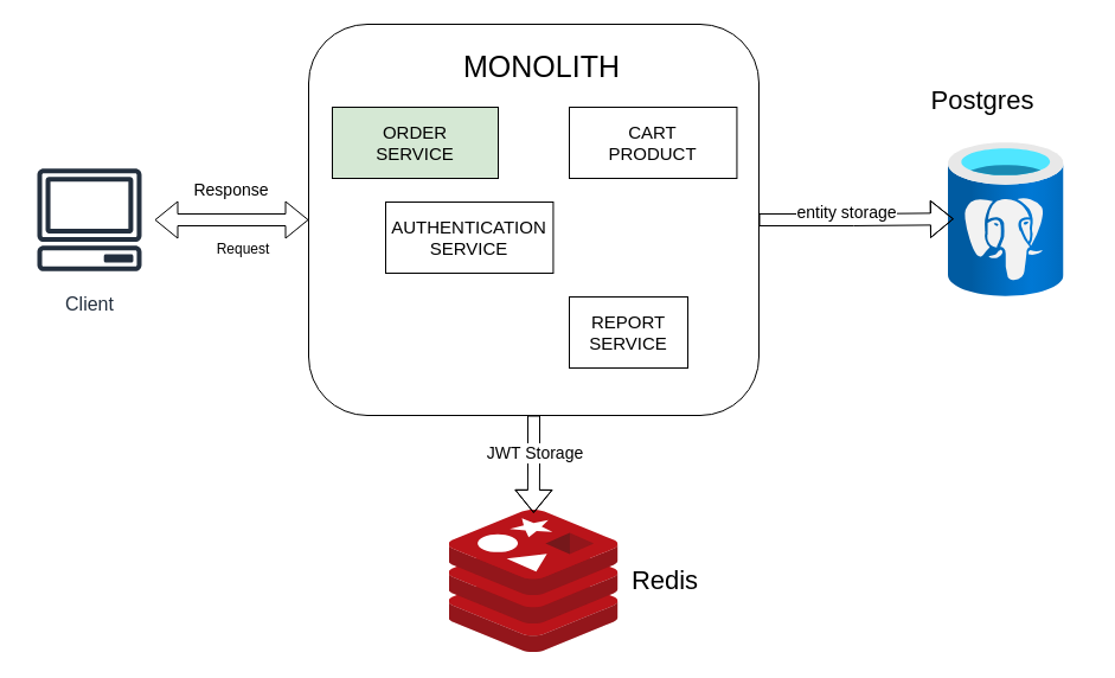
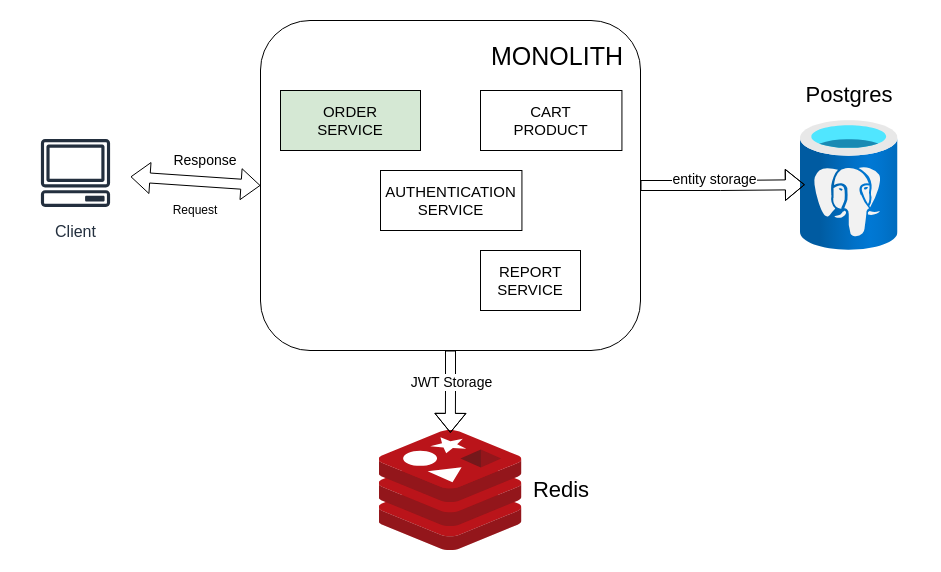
- <mxCell id="12" value="&lt;font style=&quot;font-size: 25px;&quot;&gt;MONOLITH &lt;br&gt;&lt;/font&gt;" style="text;html=1;strokeColor=none;fillColor=none;align=center;verticalAlign=middle;whiteSpace=wrap;rounded=0;" vertex="1" parent="1"><mxGeometry x="384.28" y="40" width="145.72" height="30" as="geometry" /></mxCell>
+ <mxCell id="12" value="&lt;font style=&quot;font-size: 25px;&quot;&gt;MONOLITH &lt;br&gt;&lt;/font&gt;" style="text;html=1;strokeColor=none;fillColor=none;align=center;verticalAlign=middle;whiteSpace=wrap;rounded=0;" vertex="1" parent="1"><mxGeometry x="484.28" y="40" width="145.72" height="30" as="geometry" /></mxCell>
- <mxCell id="5" value="&lt;font style=&quot;font-size: 22px;&quot;&gt;Postgres&lt;/font&gt;" style="text;html=1;strokeColor=none;fillColor=none;align=center;verticalAlign=middle;whiteSpace=wrap;rounded=0;" vertex="1" parent="1"><mxGeometry x="758.75" y="70" width="140" height="30" as="geometry" /></mxCell>
+ <mxCell id="5" value="&lt;font style=&quot;font-size: 22px;&quot;&gt;Postgres&lt;/font&gt;" style="text;html=1;strokeColor=none;fillColor=none;align=center;verticalAlign=middle;whiteSpace=wrap;rounded=0;" vertex="1" parent="1"><mxGeometry x="778.75" y="80" width="140" height="30" as="geometry" /></mxCell>
- <mxCell id="19" value="&lt;font style=&quot;font-size: 14px;&quot;&gt;Response&lt;/font&gt;" style="text;html=1;strokeColor=none;fillColor=none;align=center;verticalAlign=middle;whiteSpace=wrap;rounded=0;" vertex="1" parent="1"><mxGeometry x="150" y="140" width="90" height="40" as="geometry" /></mxCell>
+ <mxCell id="19" value="&lt;font style=&quot;font-size: 14px;&quot;&gt;Response&lt;/font&gt;" style="text;html=1;strokeColor=none;fillColor=none;align=center;verticalAlign=middle;whiteSpace=wrap;rounded=0;" vertex="1" parent="1"><mxGeometry x="160" y="140" width="90" height="40" as="geometry" /></mxCell>
- <mxCell id="17" value="&lt;div&gt;&lt;font style=&quot;font-size: 16px;&quot;&gt;Client&lt;/font&gt;&lt;/div&gt;" style="sketch=0;outlineConnect=0;fontColor=#232F3E;gradientColor=none;strokeColor=#232F3E;fillColor=#ffffff;dashed=0;verticalLabelPosition=bottom;verticalAlign=top;align=center;html=1;fontSize=12;fontStyle=0;aspect=fixed;shape=mxgraph.aws4.resourceIcon;resIcon=mxgraph.aws4.client;" vertex="1" parent="1"><mxGeometry x="20" y="130" width="110" height="110" as="geometry" /></mxCell>
+ <mxCell id="17" value="&lt;div&gt;&lt;font style=&quot;font-size: 16px;&quot;&gt;Client&lt;/font&gt;&lt;/div&gt;" style="sketch=0;outlineConnect=0;fontColor=#232F3E;gradientColor=none;strokeColor=#232F3E;fillColor=#ffffff;dashed=0;verticalLabelPosition=bottom;verticalAlign=top;align=center;html=1;fontSize=12;fontStyle=0;aspect=fixed;shape=mxgraph.aws4.resourceIcon;resIcon=mxgraph.aws4.client;" vertex="1" parent="1"><mxGeometry x="20" y="130" width="110" height="85" as="geometry" /></mxCell>
- <mxCell id="15" value="&lt;font style=&quot;font-size: 15px;&quot;&gt;AUTHENTICATION&lt;br&gt;SERVICE&lt;/font&gt;" style="rounded=0;whiteSpace=wrap;html=1;" vertex="1" parent="1"><mxGeometry x="325" y="170" width="141.43" height="60" as="geometry" /></mxCell>
+ <mxCell id="15" value="&lt;font style=&quot;font-size: 15px;&quot;&gt;AUTHENTICATION&lt;br&gt;SERVICE&lt;/font&gt;" style="rounded=0;whiteSpace=wrap;html=1;" vertex="1" parent="1"><mxGeometry x="380" y="170" width="141.43" height="60" as="geometry" /></mxCell>
- <mxCell id="20" value="Request" style="text;html=1;strokeColor=none;fillColor=none;align=center;verticalAlign=middle;whiteSpace=wrap;rounded=0;" vertex="1" parent="1"><mxGeometry x="160" y="190" width="90" height="40" as="geometry" /></mxCell>
+ <mxCell id="20" value="Request" style="text;html=1;strokeColor=none;fillColor=none;align=center;verticalAlign=middle;whiteSpace=wrap;rounded=0;" vertex="1" parent="1"><mxGeometry x="150" y="190" width="90" height="40" as="geometry" /></mxCell>
